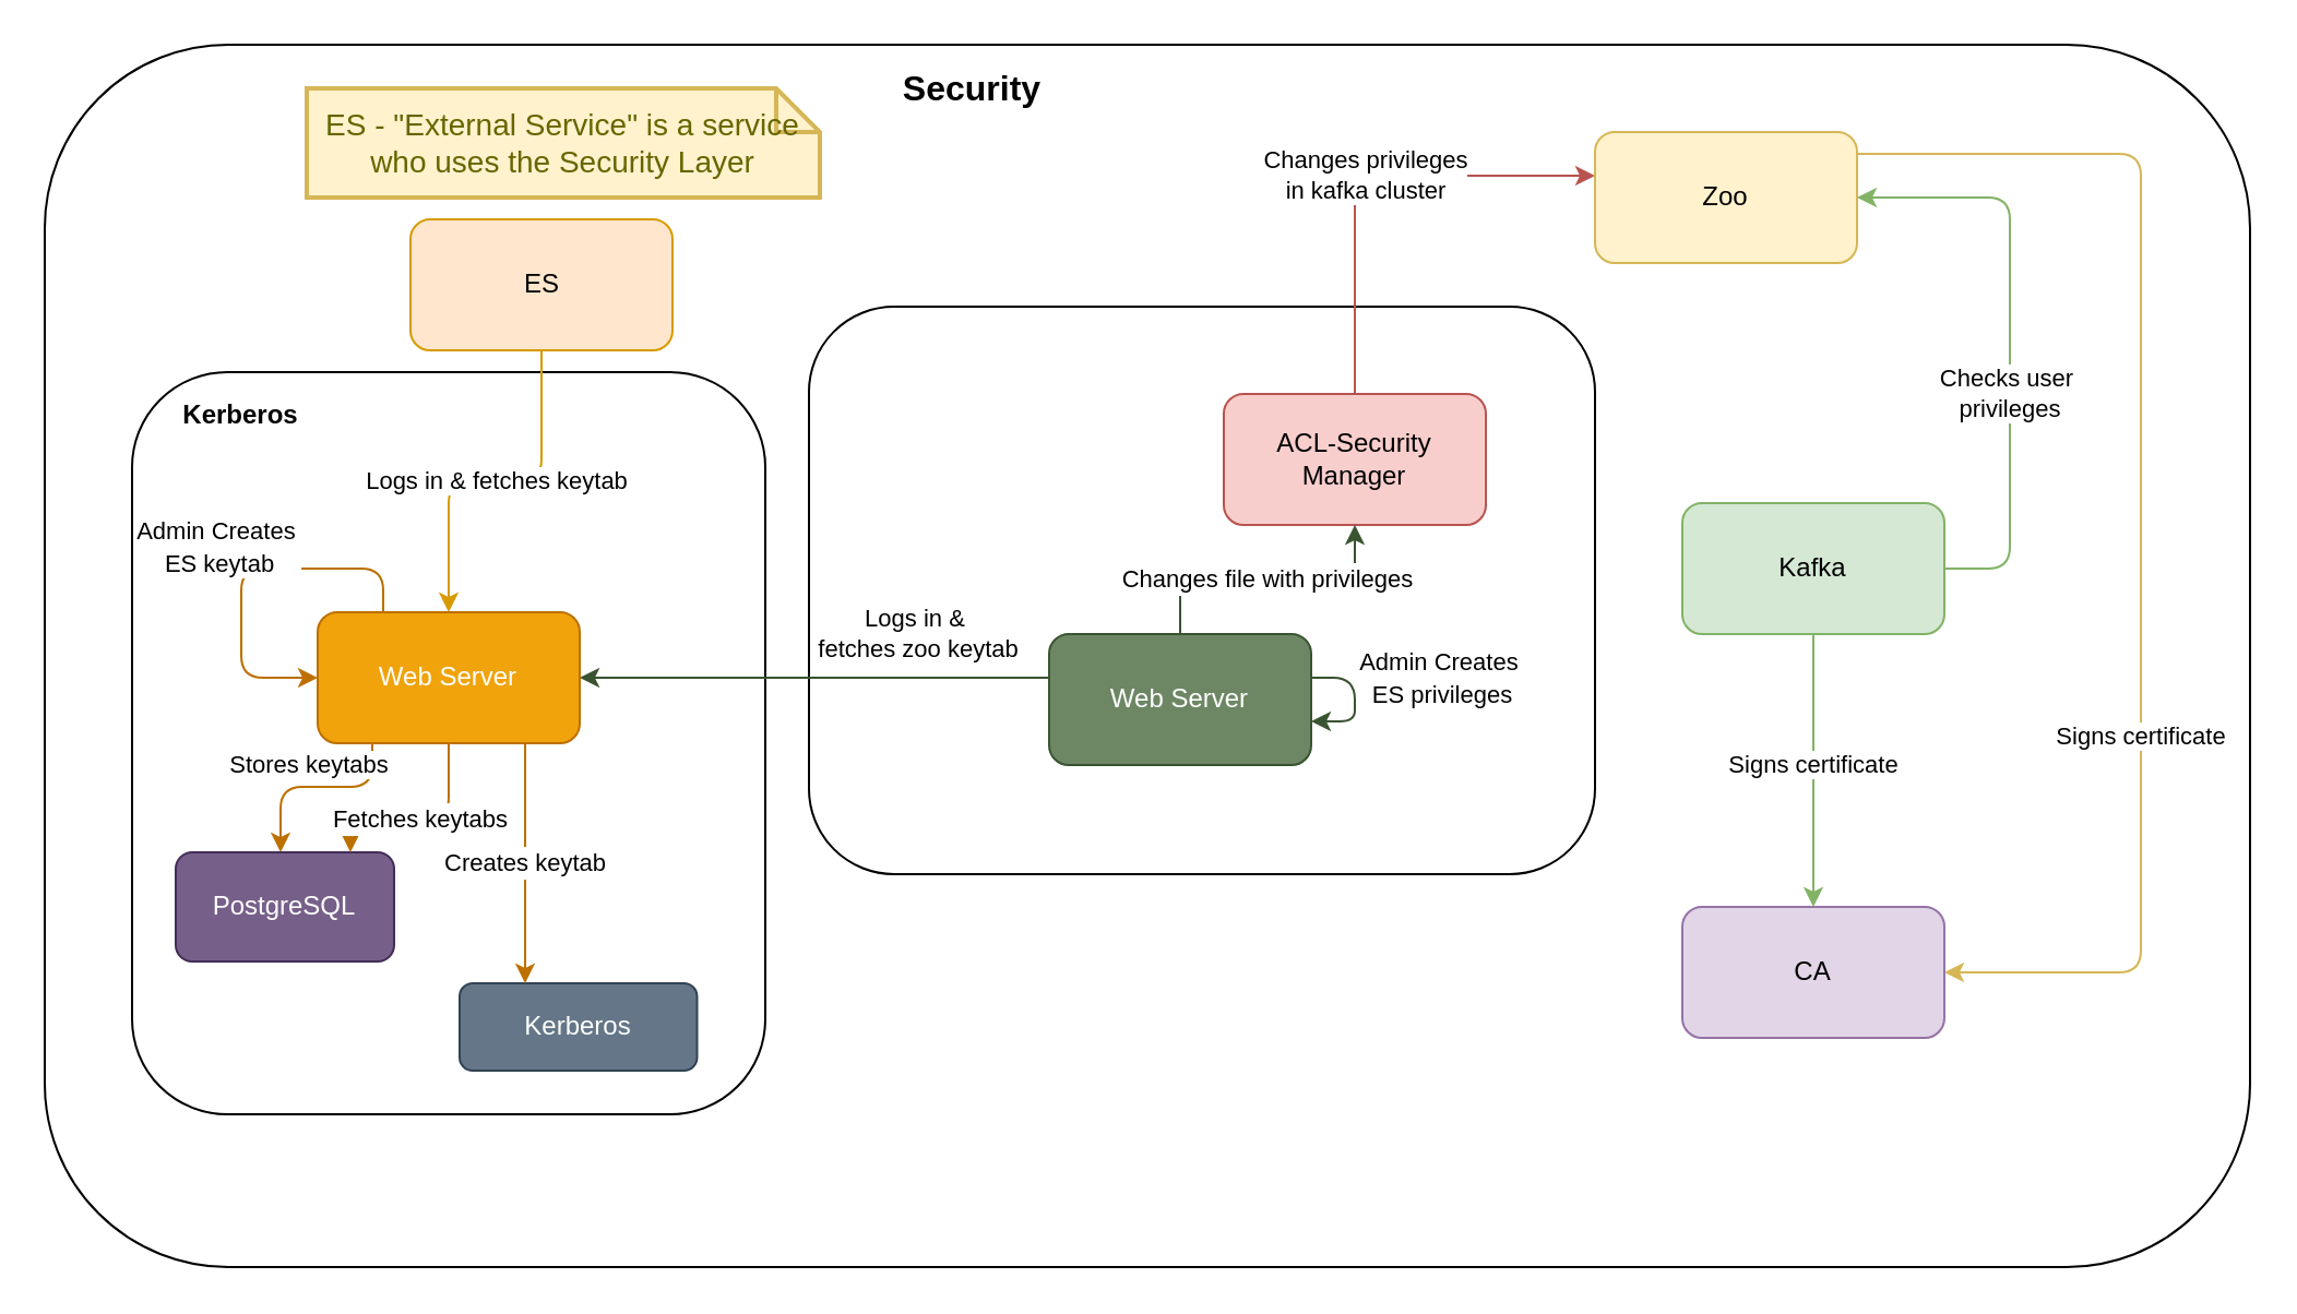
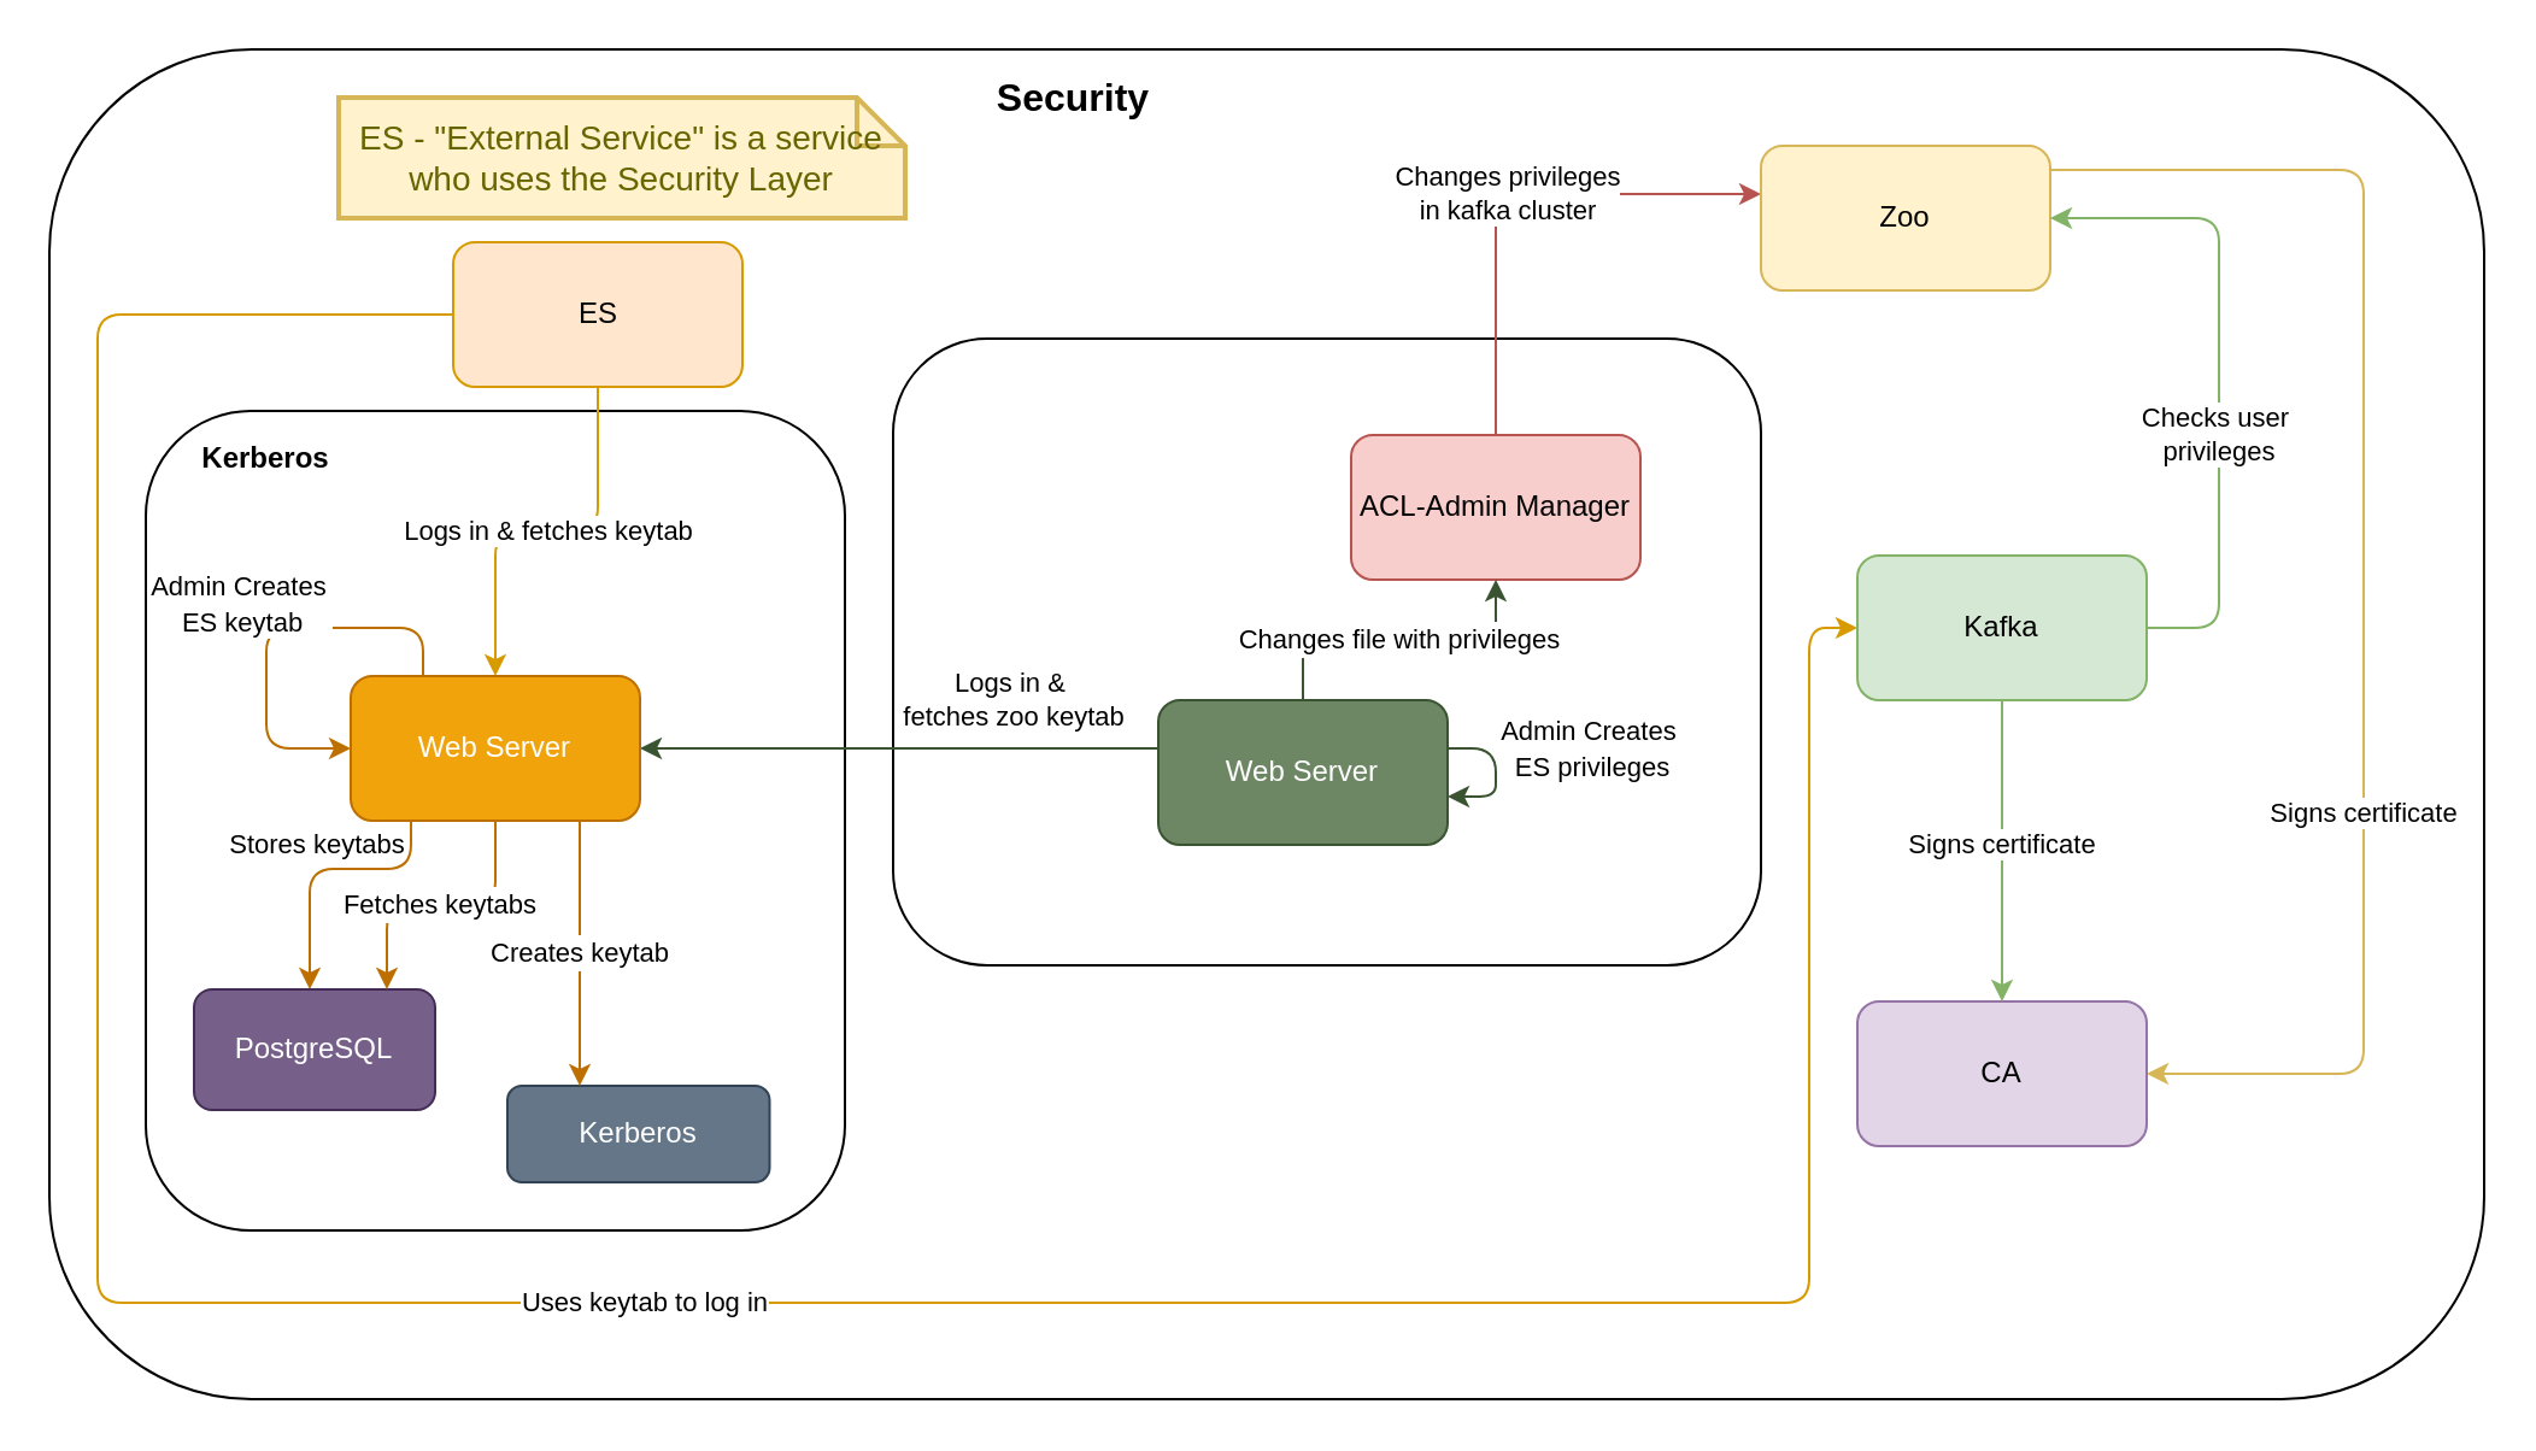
- <mxCell id="14" value="ACL-Security Manager" style="rounded=1;whiteSpace=wrap;html=1;fillColor=#f8cecc;strokeColor=#b85450;" parent="1" vertex="1"><mxGeometry x="560" y="180" width="120" height="60" as="geometry" /></mxCell>
+ <mxCell id="14" value="ACL-Admin Manager" style="rounded=1;whiteSpace=wrap;html=1;fillColor=#f8cecc;strokeColor=#b85450;" parent="1" vertex="1"><mxGeometry x="560" y="180" width="120" height="60" as="geometry" /></mxCell>
- <mxCell id="18" value="PostgreSQL" style="rounded=1;whiteSpace=wrap;html=1;fillColor=#76608a;strokeColor=#432D57;fontColor=#ffffff;" parent="1" vertex="1"><mxGeometry x="80" y="390" width="100" height="50" as="geometry" /></mxCell>
+ <mxCell id="18" value="PostgreSQL" style="rounded=1;whiteSpace=wrap;html=1;fillColor=#76608a;strokeColor=#432D57;fontColor=#ffffff;" parent="1" vertex="1"><mxGeometry x="80" y="410" width="100" height="50" as="geometry" /></mxCell>
+ <mxCell id="7" value="Uses keytab to log in" style="edgeStyle=orthogonalEdgeStyle;rounded=1;orthogonalLoop=1;jettySize=auto;html=1;fillColor=#ffe6cc;strokeColor=#d79b00;" parent="1" source="8" target="22" edge="1"><mxGeometry relative="1" as="geometry"><Array as="points"><mxPoint x="40" y="130" /><mxPoint x="40" y="540" /><mxPoint x="750" y="540" /><mxPoint x="750" y="260" /></Array></mxGeometry></mxCell>
